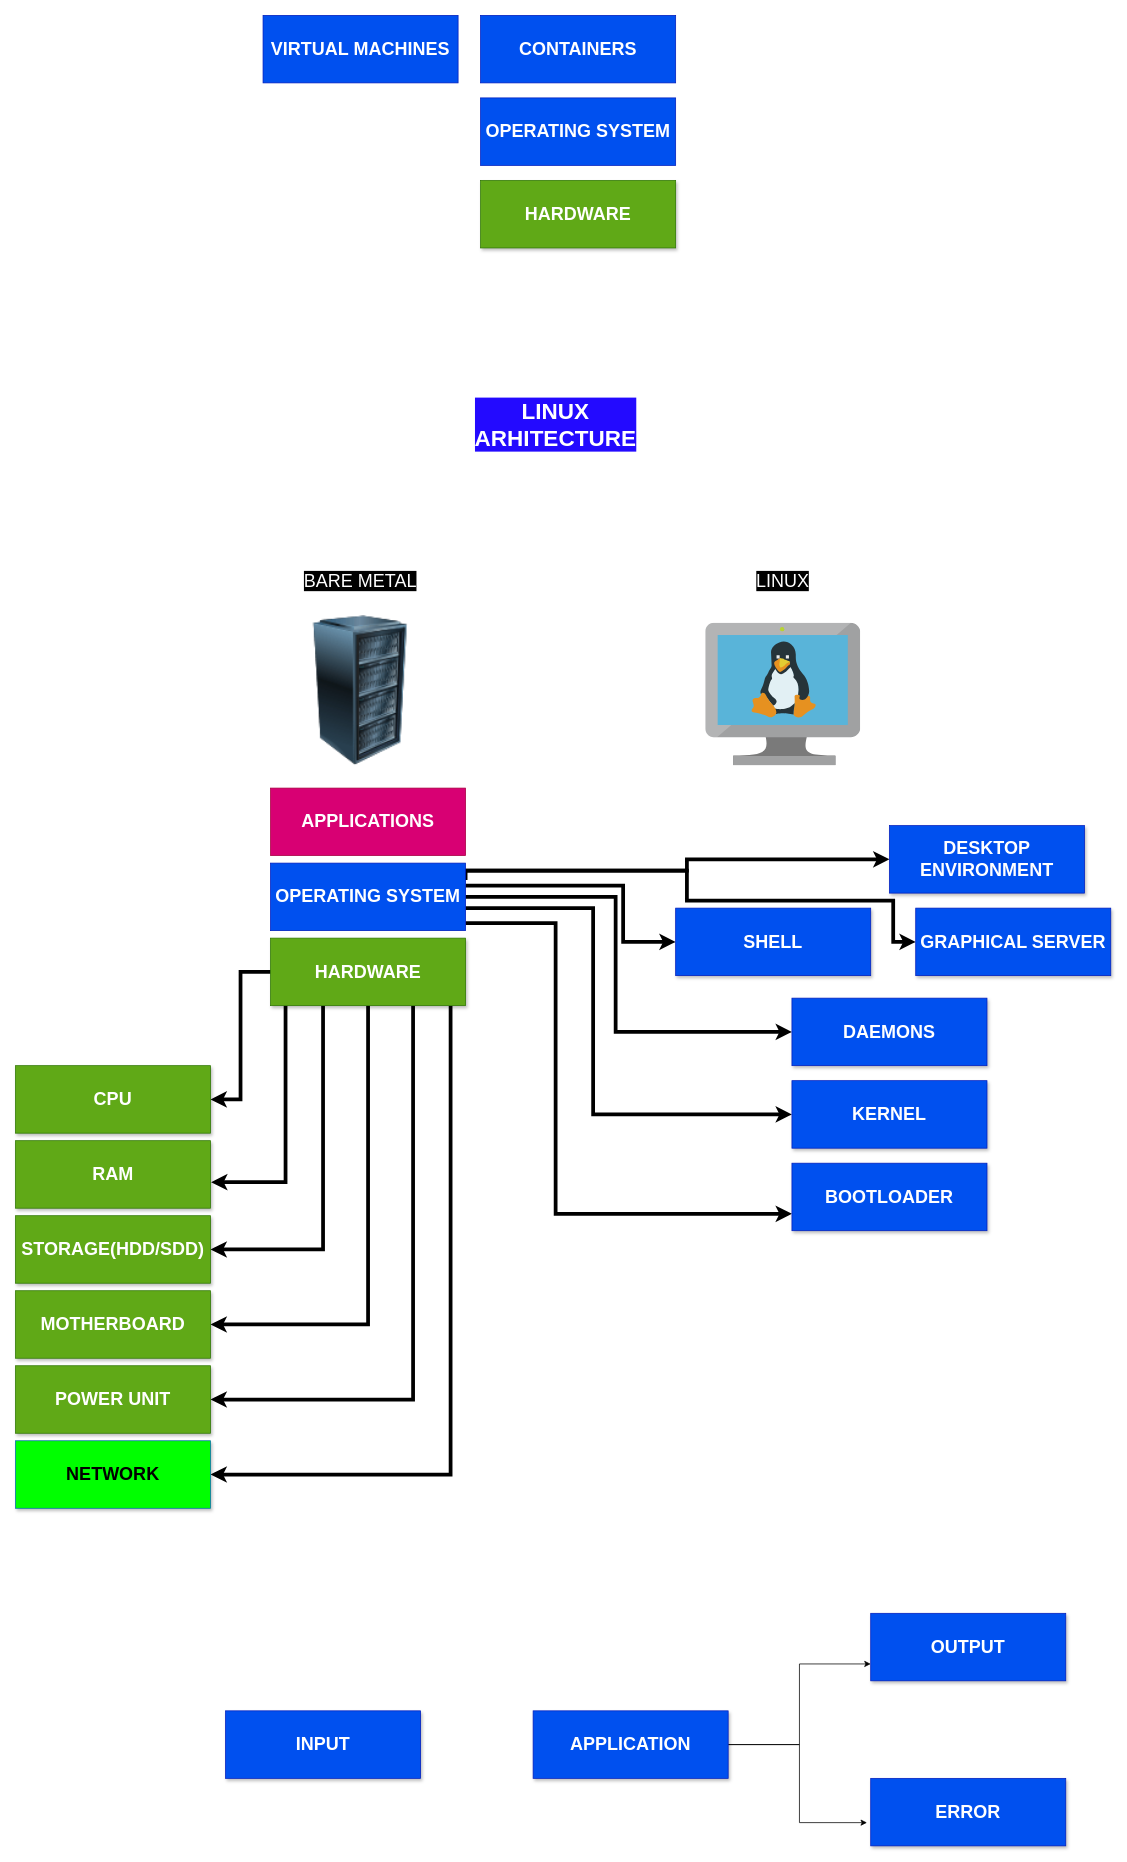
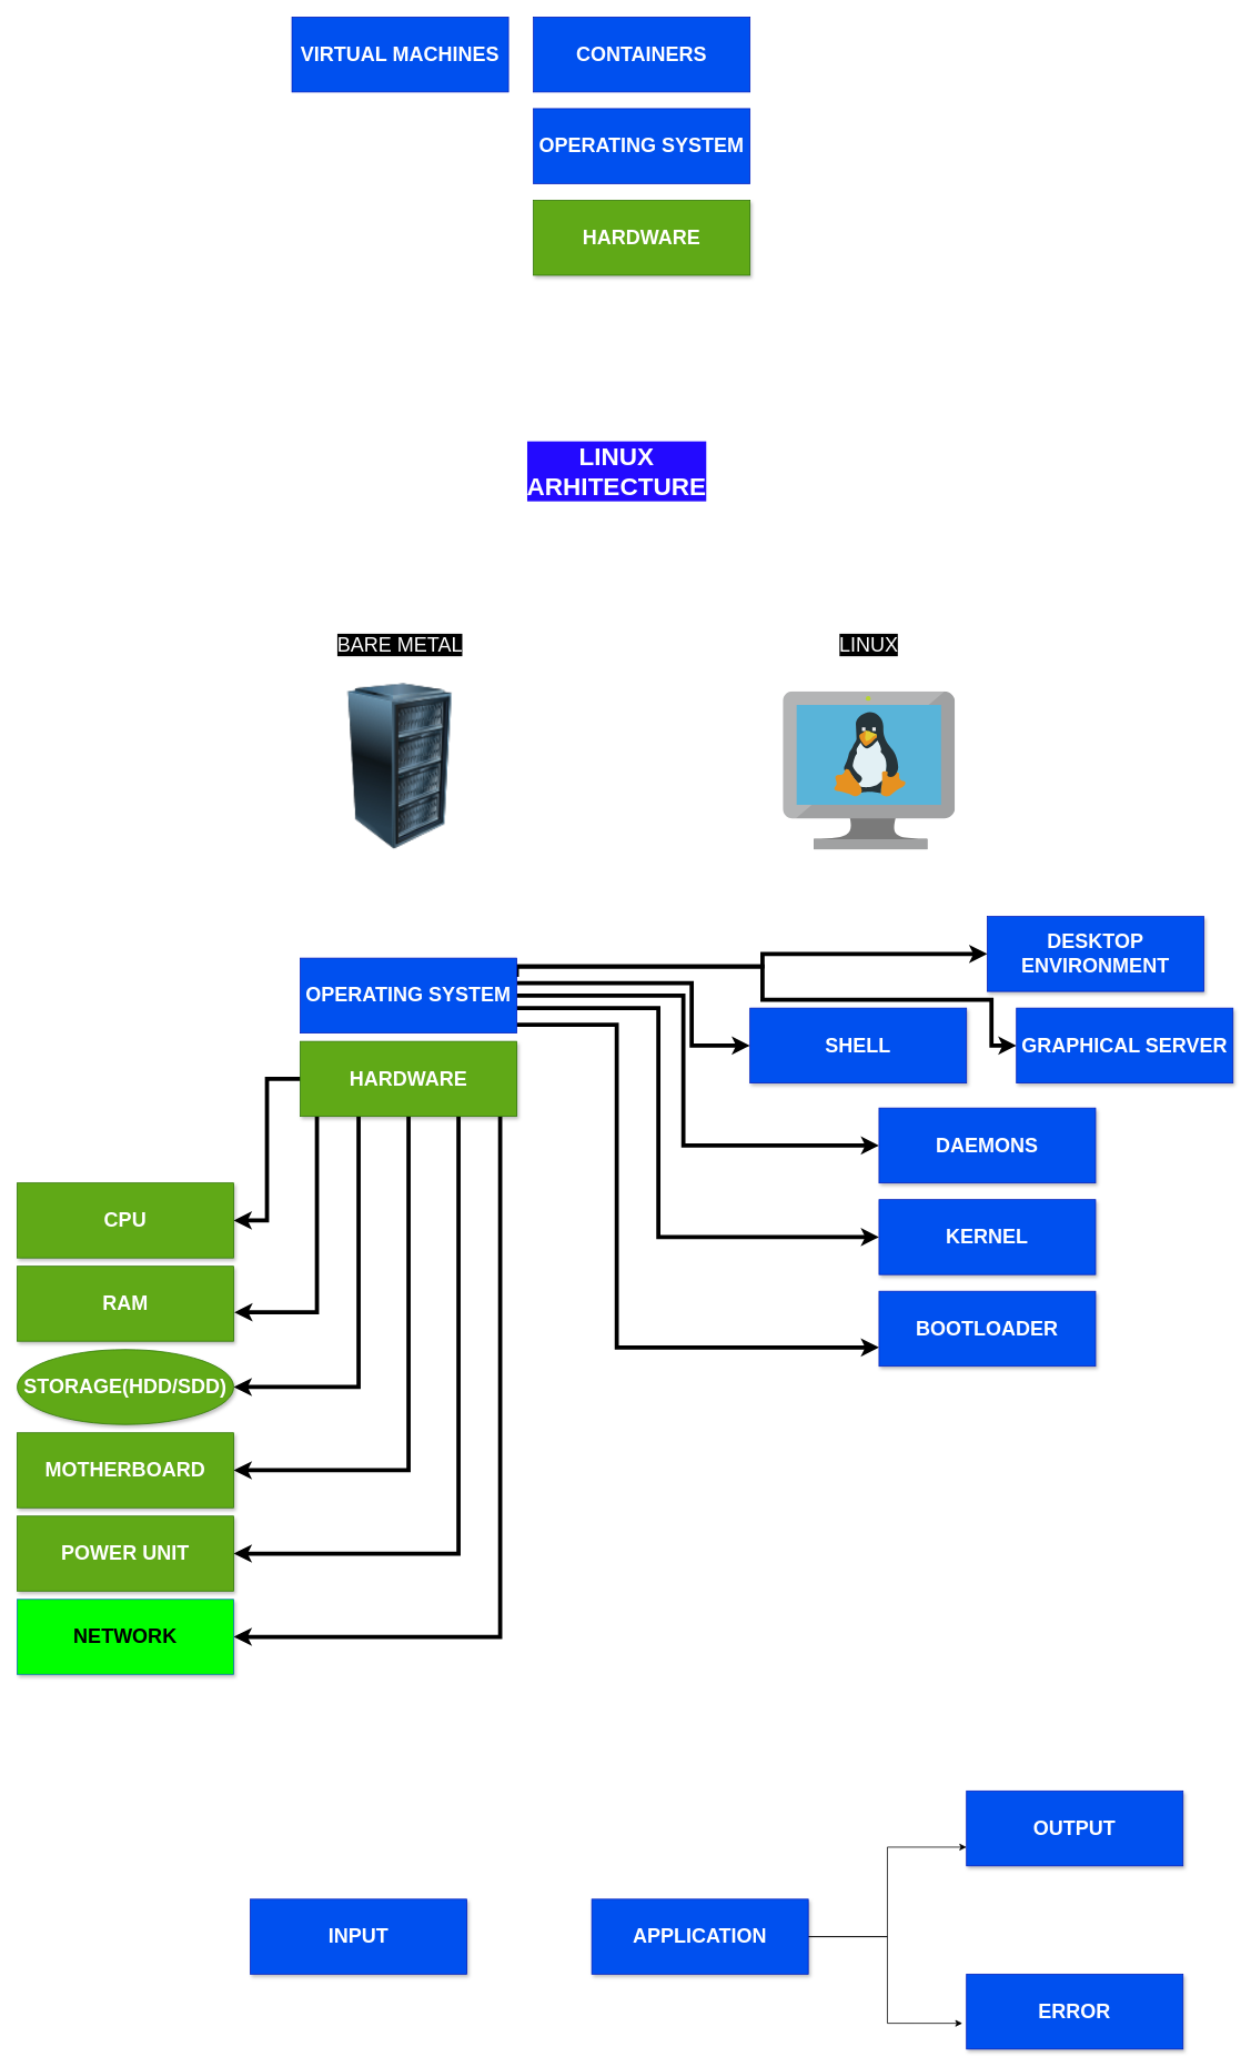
- <mxCell id="17" value="&lt;font style=&quot;font-size: 24px&quot;&gt;APPLICATIONS&lt;/font&gt;" style="rounded=0;whiteSpace=wrap;html=1;fillColor=#d80073;strokeColor=#A50040;fontColor=#ffffff;fontStyle=1" parent="1" vertex="1"><mxGeometry x="360" y="1050" width="260" height="90" as="geometry" /></mxCell>
- <mxCell id="24" value="&lt;font style=&quot;font-size: 24px&quot;&gt;STORAGE(HDD/SDD)&lt;/font&gt;" style="rounded=0;whiteSpace=wrap;html=1;fillColor=#60a917;strokeColor=#2D7600;fontColor=#ffffff;shadow=1;fontStyle=1" parent="1" vertex="1"><mxGeometry x="20" y="1620" width="260" height="90" as="geometry" /></mxCell>
+ <mxCell id="24" value="&lt;font style=&quot;font-size: 24px&quot;&gt;STORAGE(HDD/SDD)&lt;/font&gt;" style="ellipse;whiteSpace=wrap;html=1;fillColor=#60a917;strokeColor=#2D7600;fontColor=#ffffff;shadow=1;fontStyle=1;" parent="1" vertex="1"><mxGeometry x="20" y="1620" width="260" height="90" as="geometry" /></mxCell>
